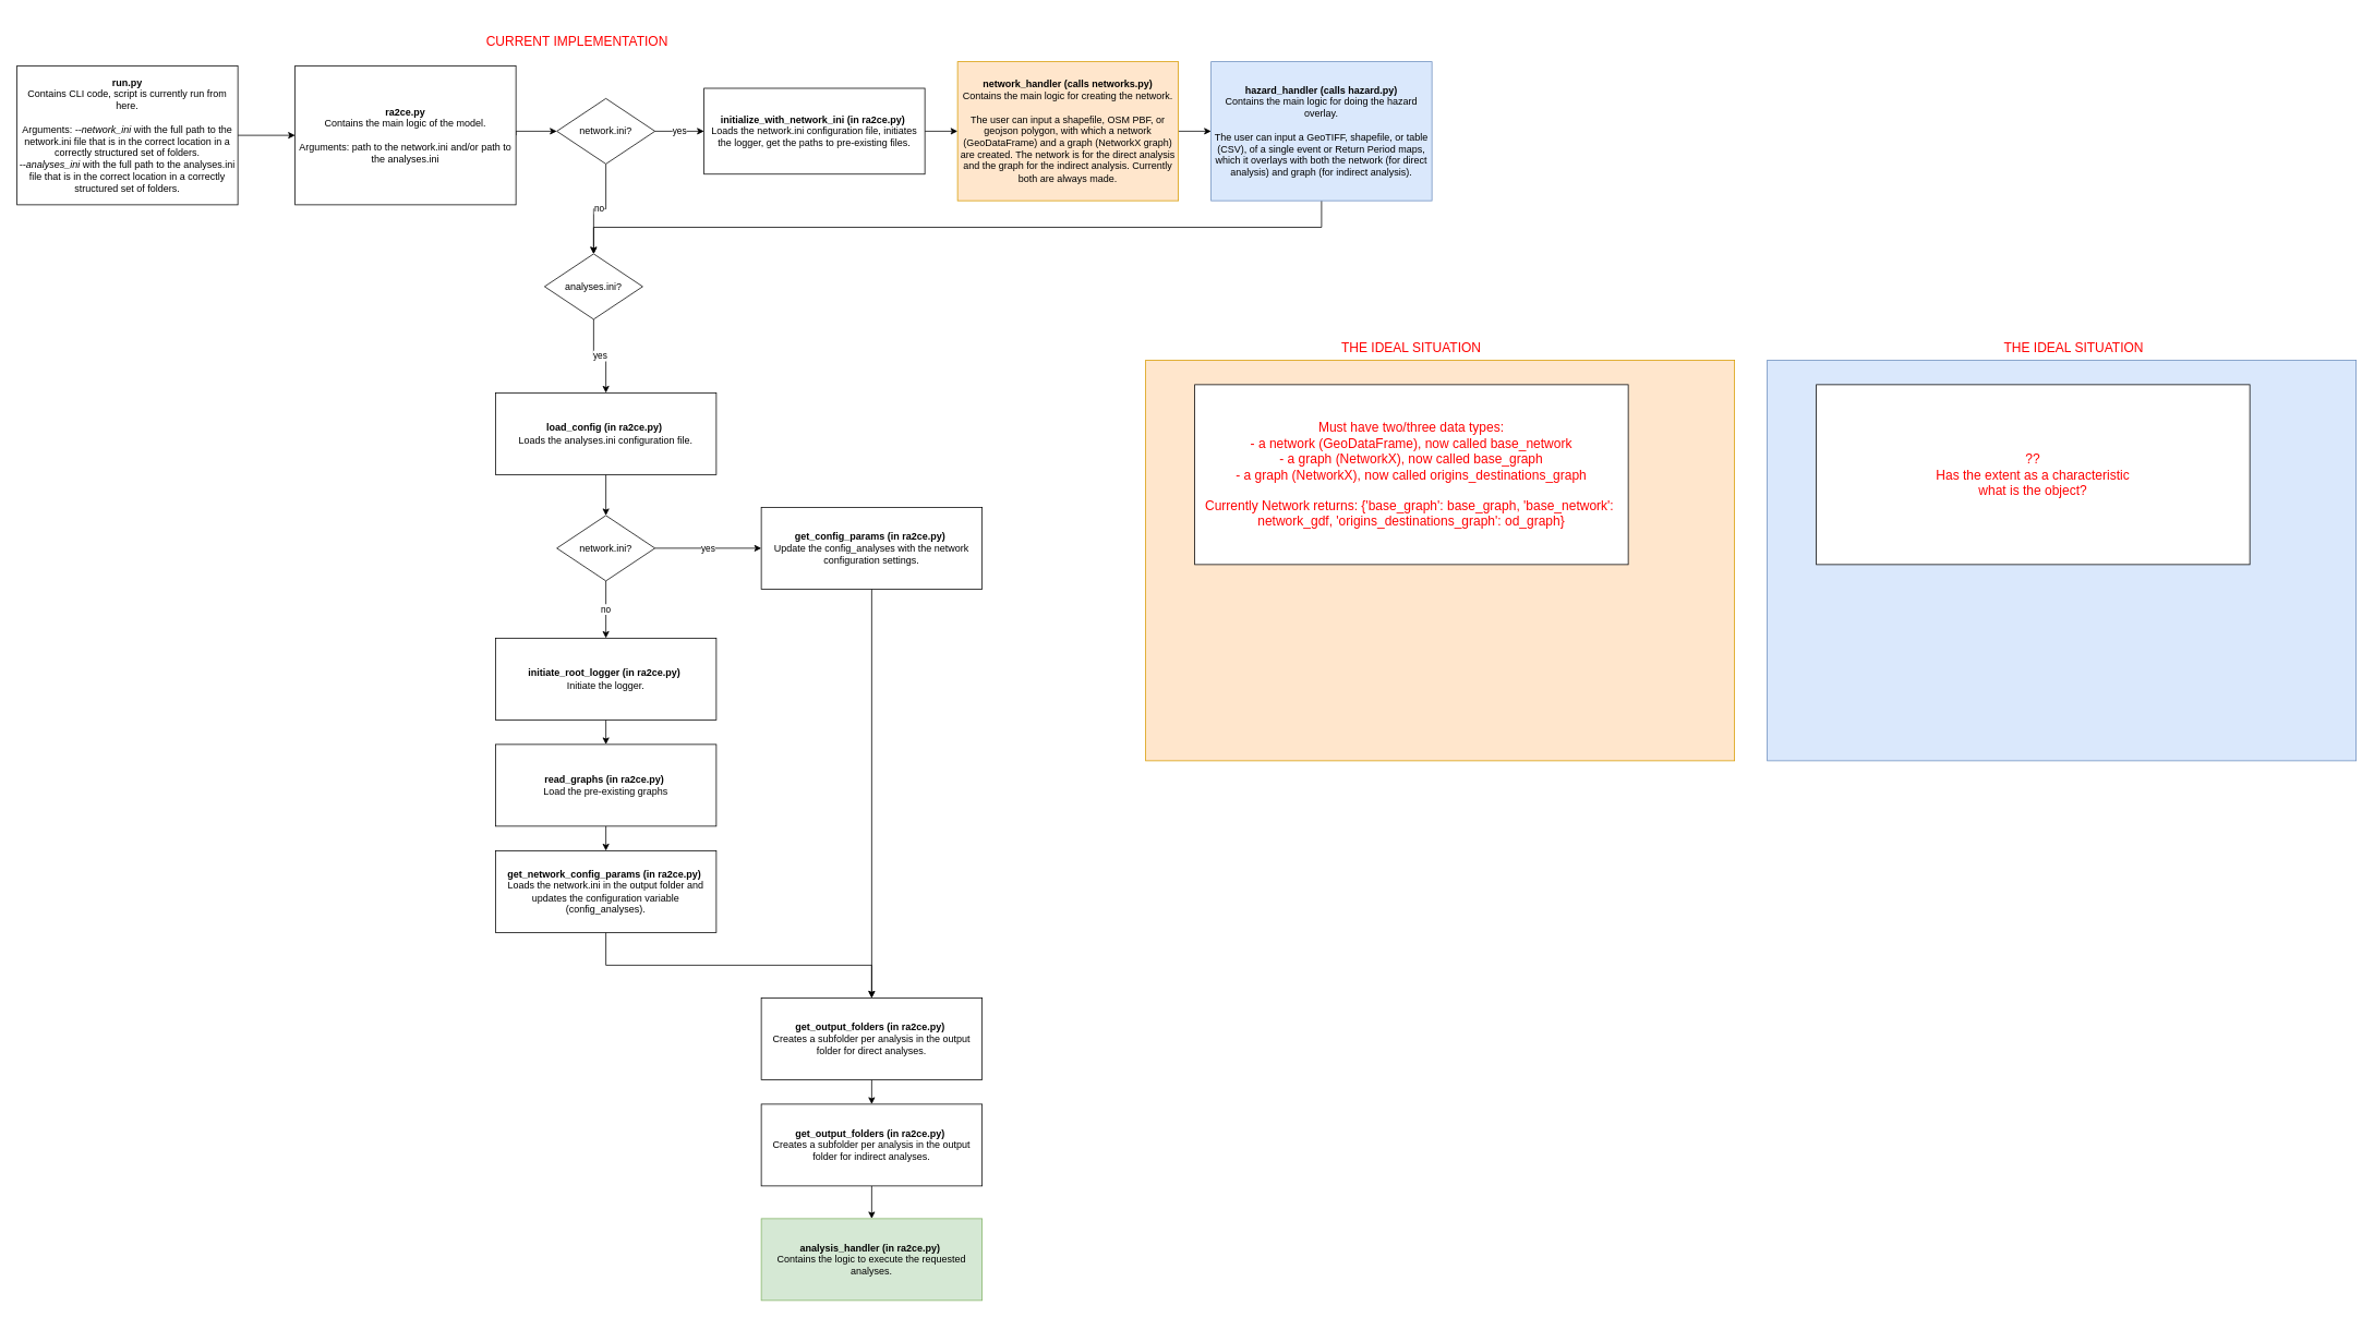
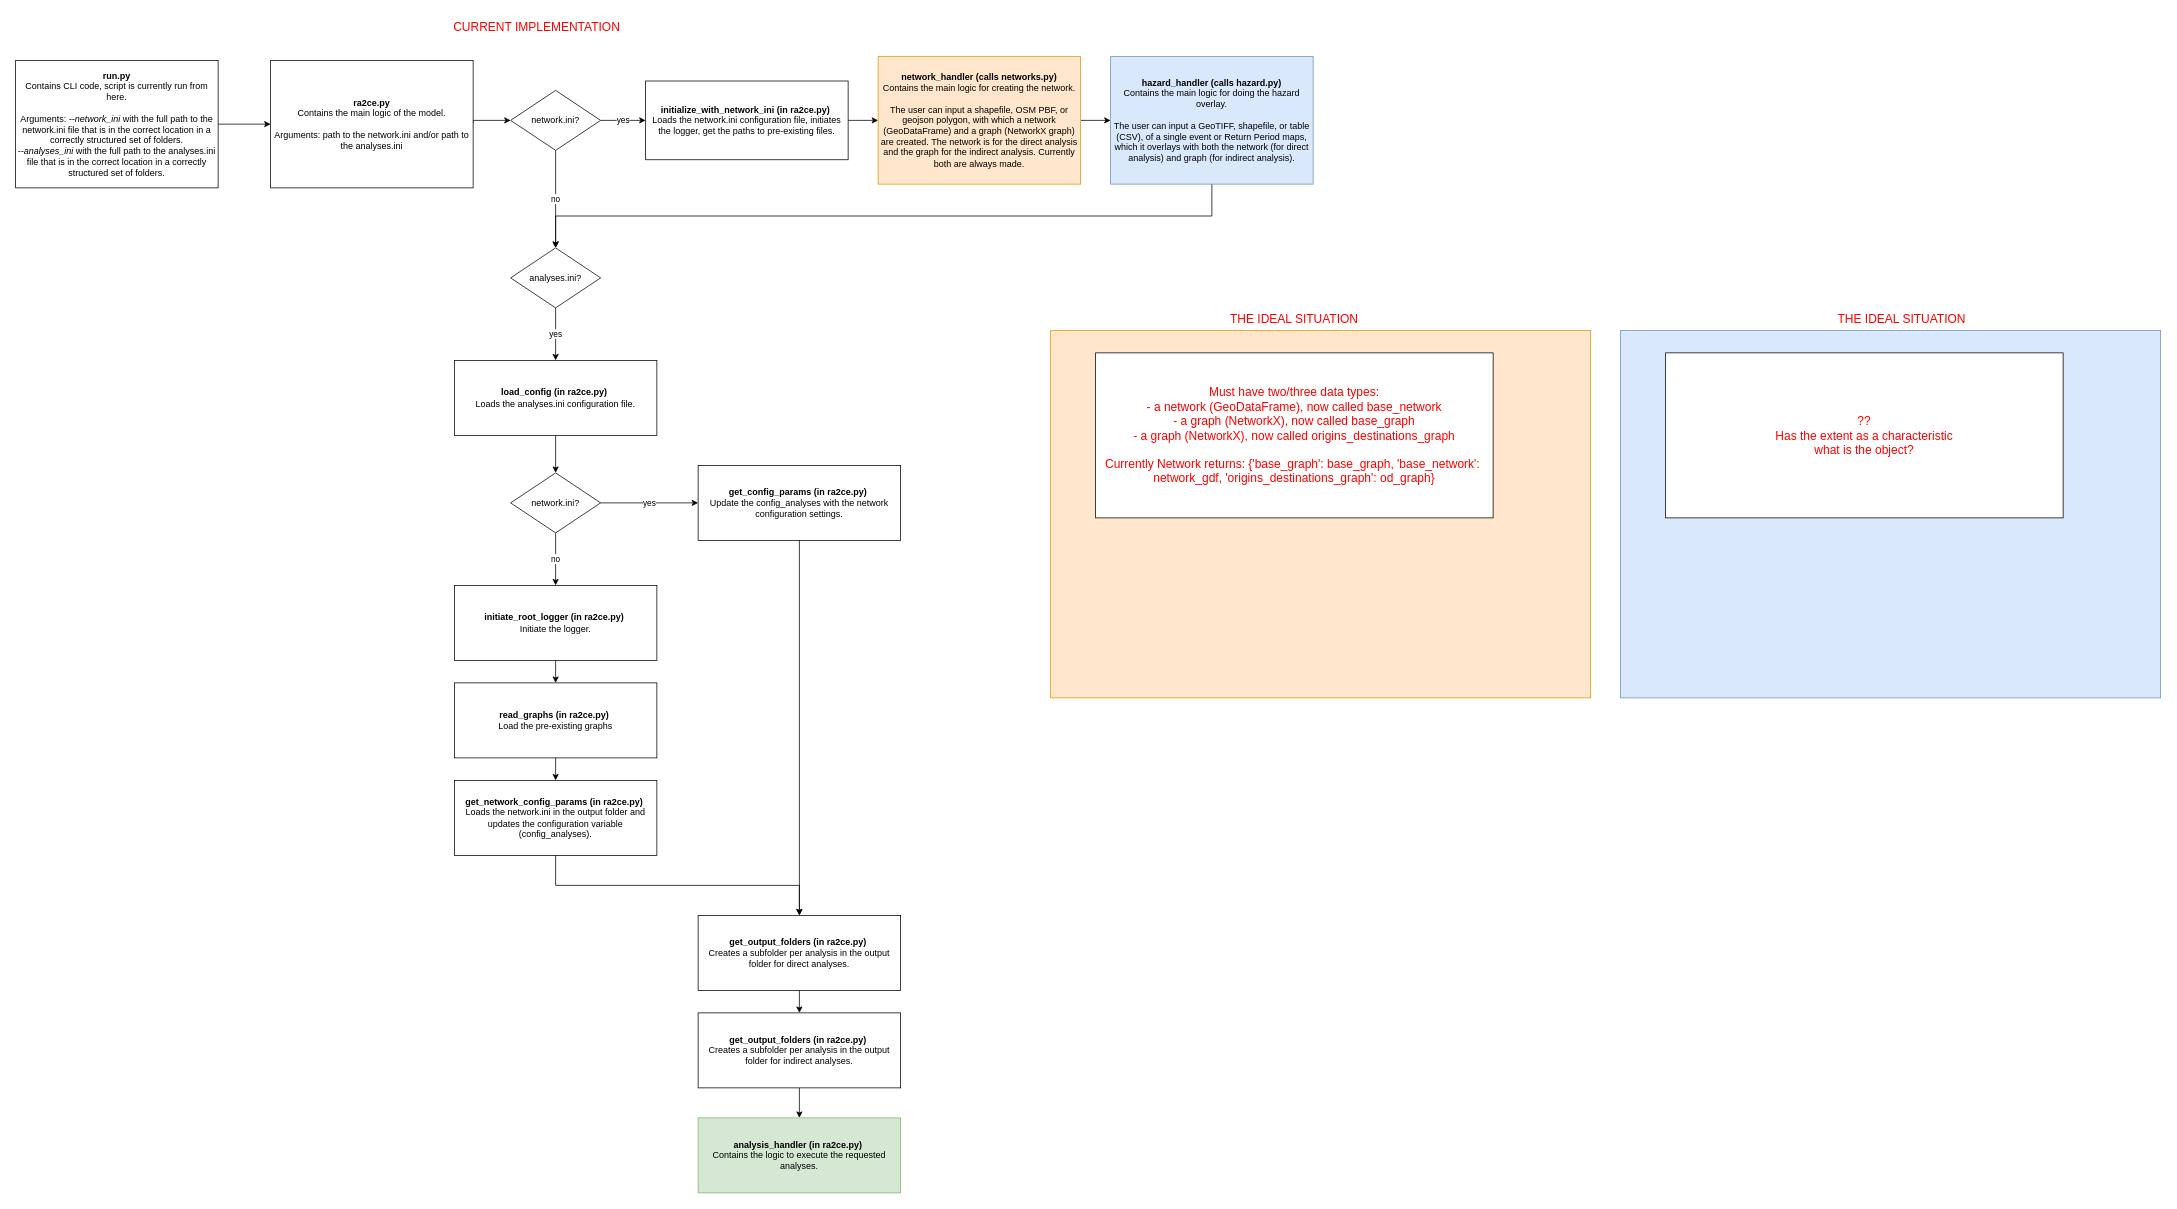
- <mxCell id="39" value="&lt;font color=&quot;#ff0000&quot; style=&quot;font-size: 16px;&quot;&gt;CURRENT IMPLEMENTATION&lt;/font&gt;" style="text;html=1;strokeColor=none;fillColor=none;align=center;verticalAlign=middle;whiteSpace=wrap;rounded=0;" vertex="1" parent="1"><mxGeometry x="430" y="35" width="550" height="30" as="geometry" /></mxCell>
+ <mxCell id="39" value="&lt;font color=&quot;#ff0000&quot; style=&quot;font-size: 16px;&quot;&gt;CURRENT IMPLEMENTATION&lt;/font&gt;" style="text;html=1;strokeColor=none;fillColor=none;align=center;verticalAlign=middle;whiteSpace=wrap;rounded=0;" vertex="1" parent="1"><mxGeometry x="440" y="20" width="550" height="30" as="geometry" /></mxCell>
- <mxCell id="15" value="analyses.ini?" style="rhombus;whiteSpace=wrap;html=1;" vertex="1" parent="1"><mxGeometry x="665" y="310" width="120" height="80" as="geometry" /></mxCell>
+ <mxCell id="15" value="analyses.ini?" style="rhombus;whiteSpace=wrap;html=1;" vertex="1" parent="1"><mxGeometry x="680" y="330" width="120" height="80" as="geometry" /></mxCell>
